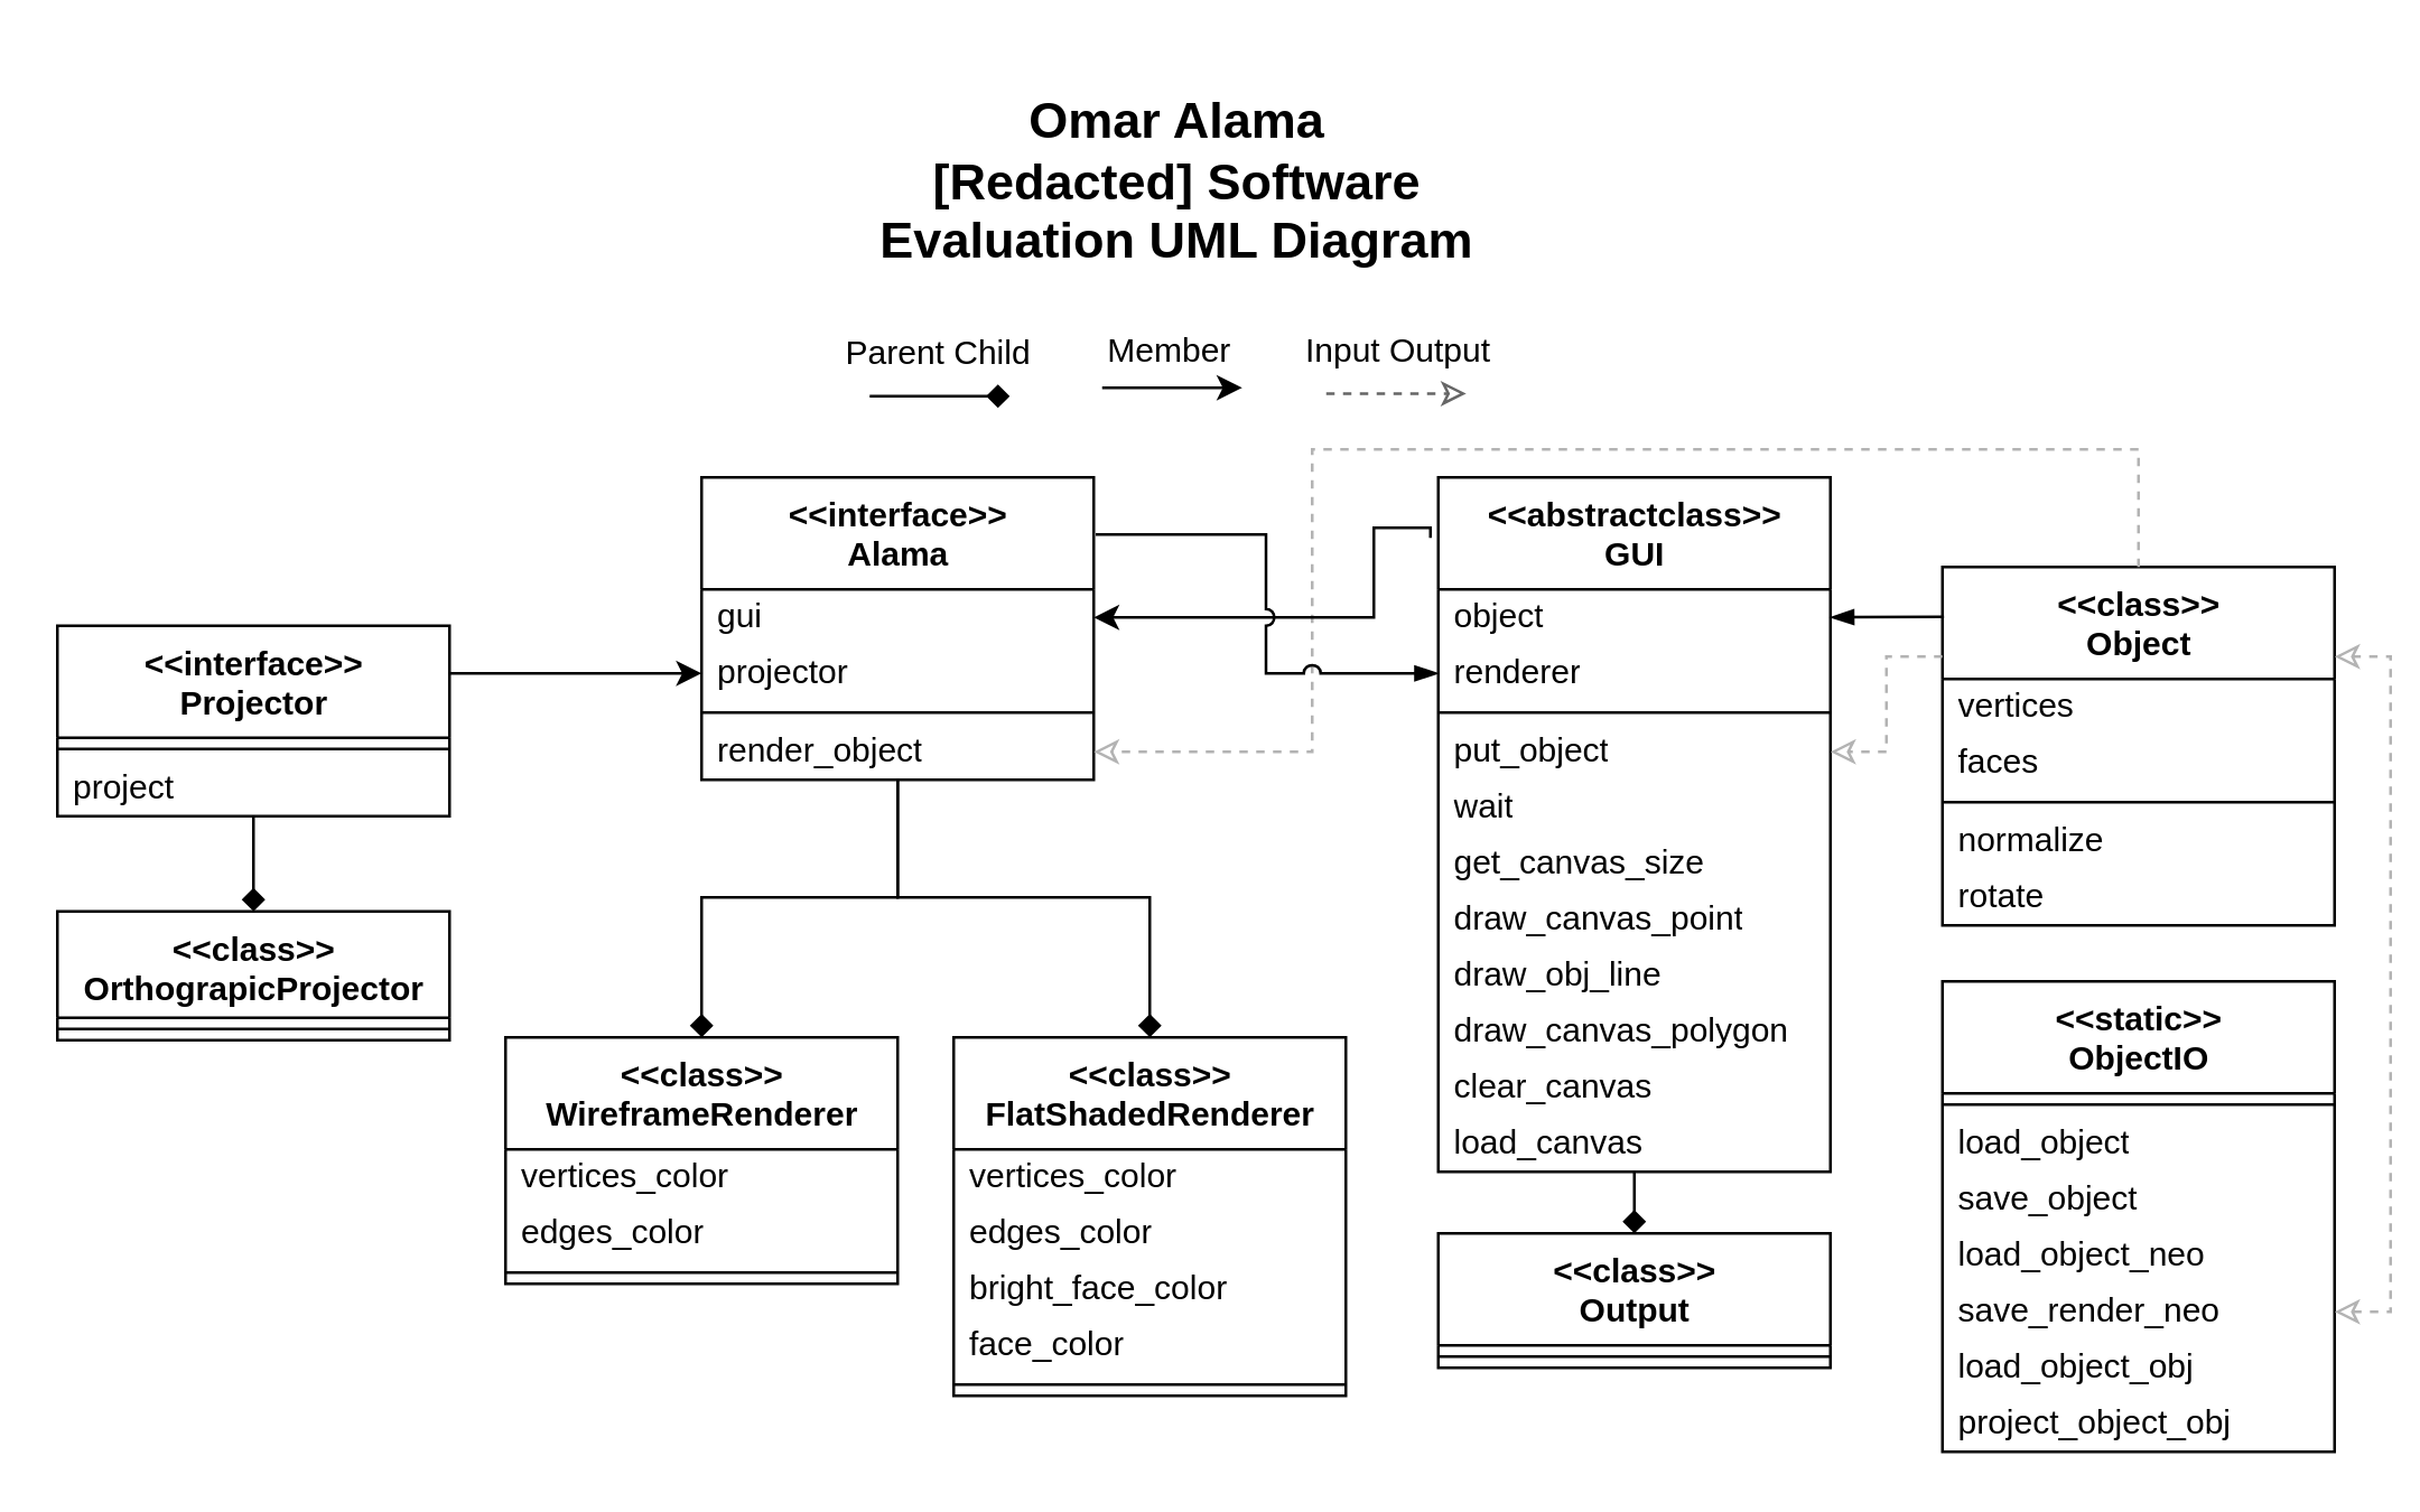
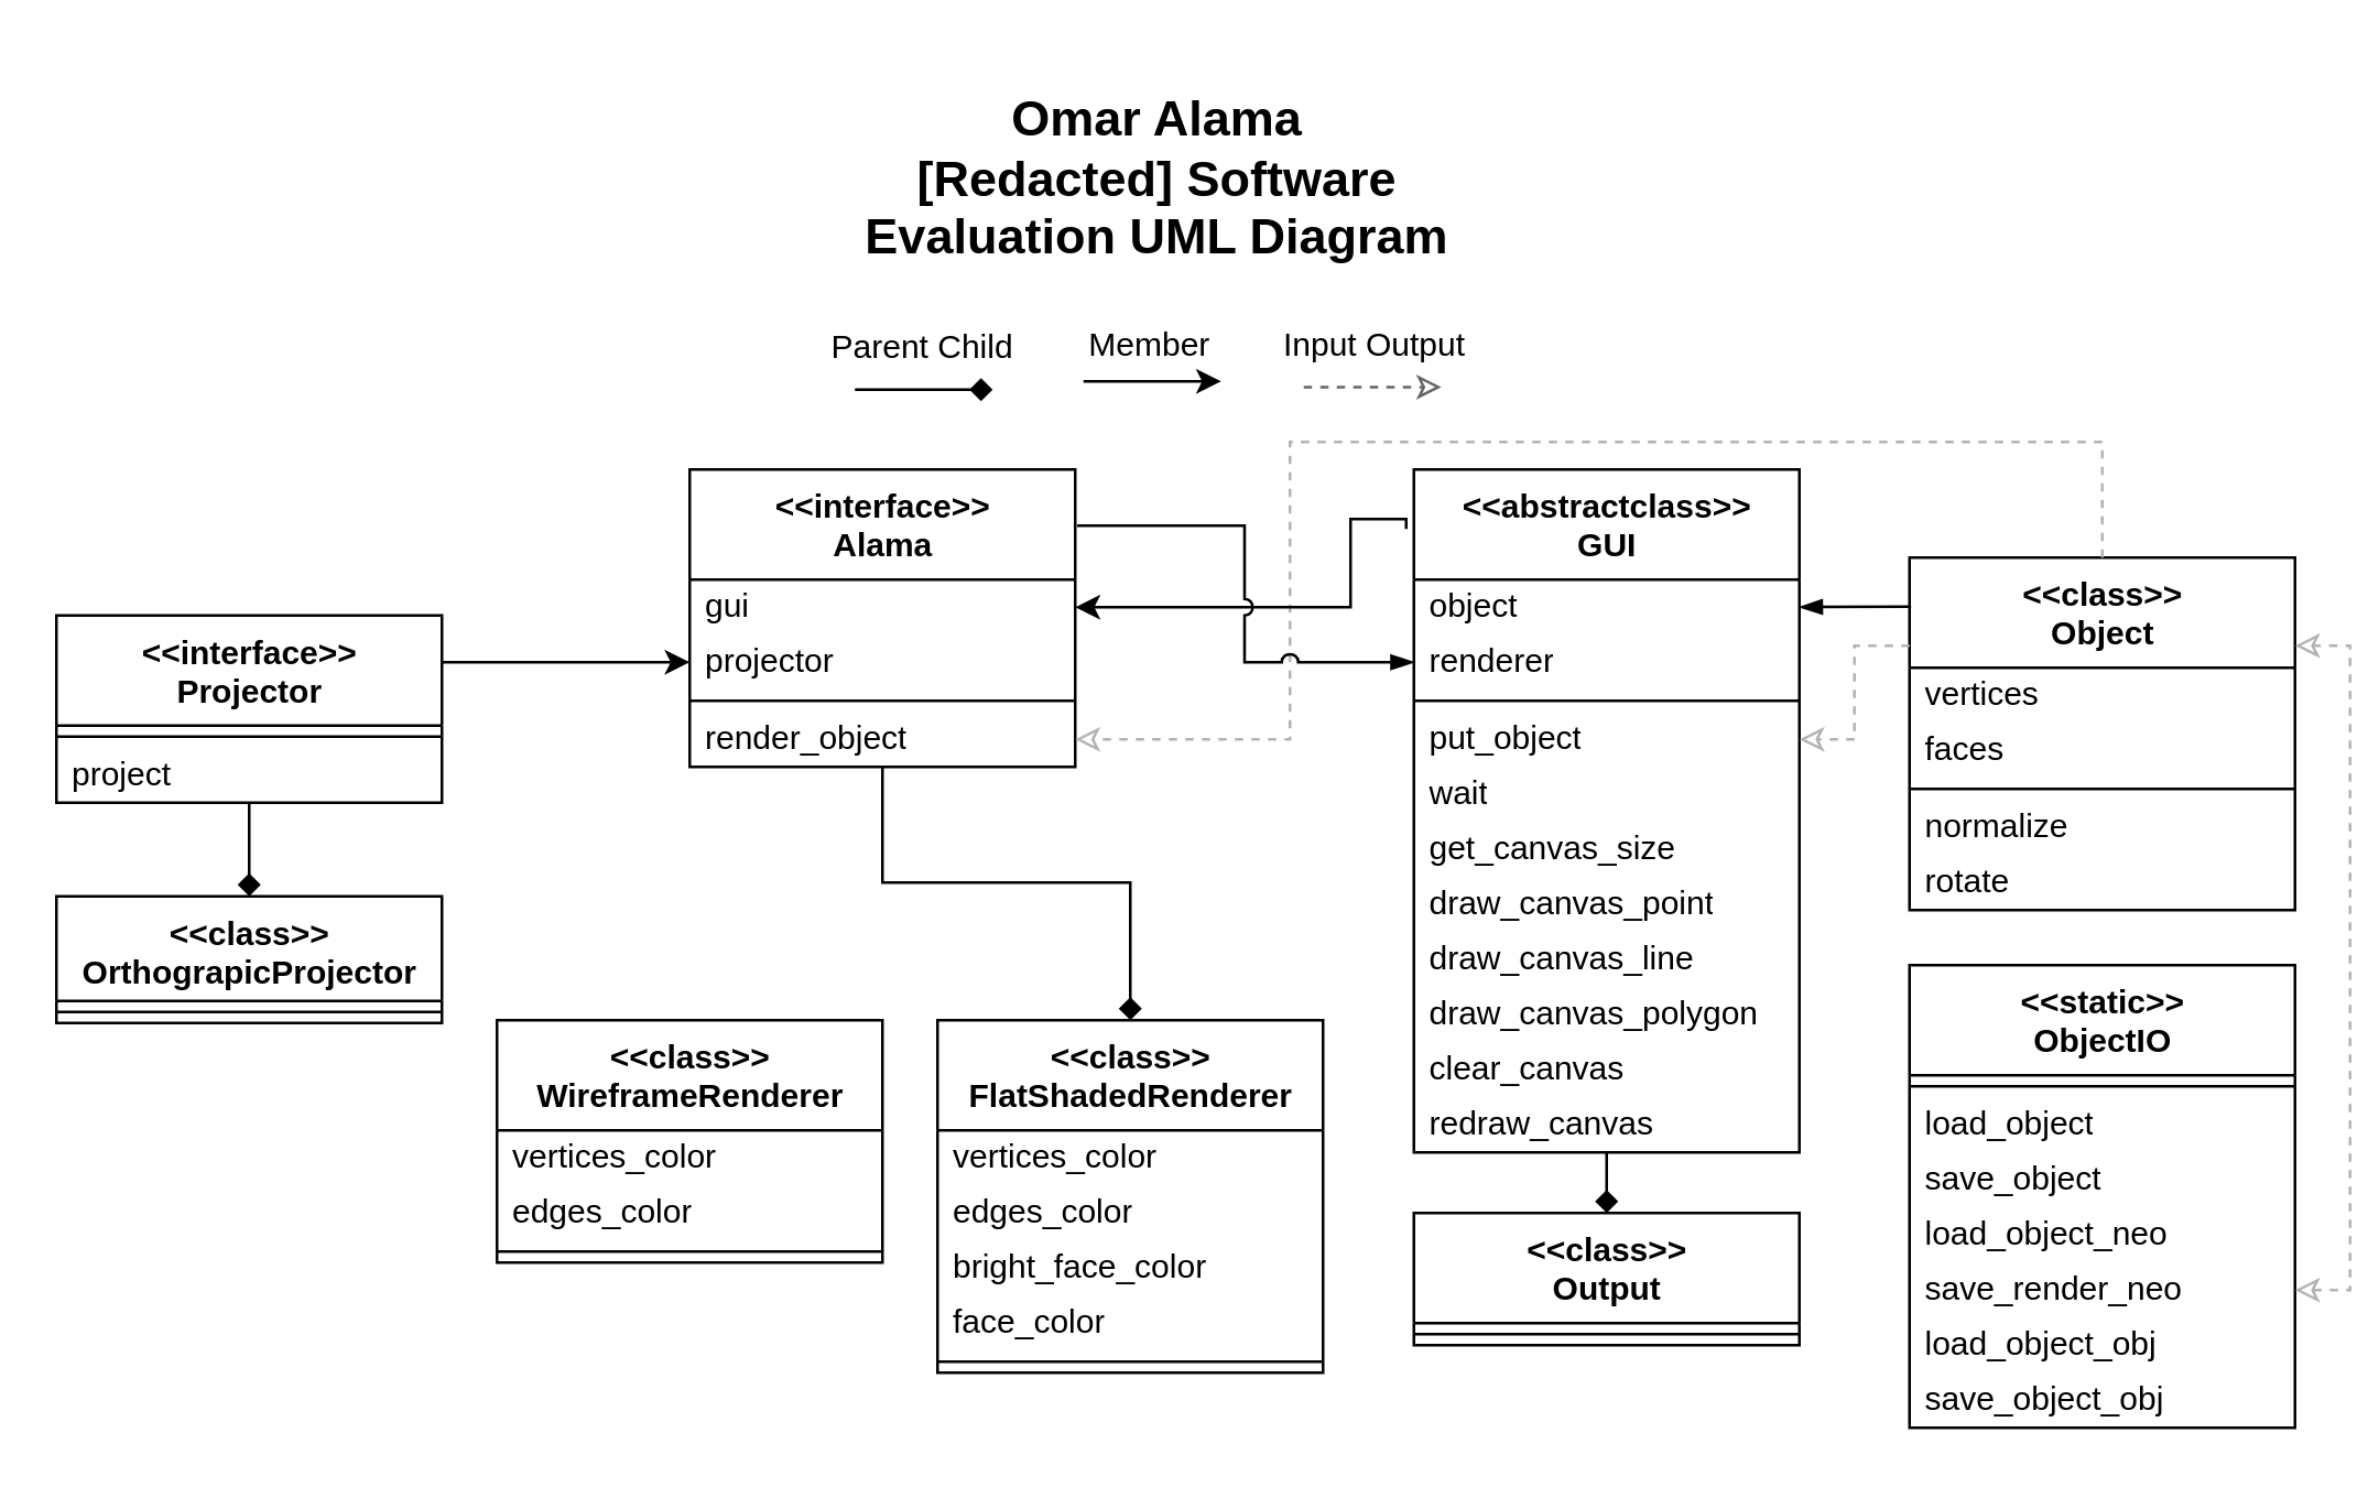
- <mxCell id="60" value="" style="edgeStyle=orthogonalEdgeStyle;rounded=0;orthogonalLoop=1;jettySize=auto;html=1;entryX=0.5;entryY=0;entryDx=0;entryDy=0;endArrow=diamond;endFill=1;" parent="1" source="29" target="34" edge="1"><mxGeometry relative="1" as="geometry"><Array as="points"><mxPoint x="320" y="320" /><mxPoint x="250" y="320" /></Array></mxGeometry></mxCell>
- <mxCell id="25" value="draw_obj_line" style="text;html=1;strokeColor=none;fillColor=none;align=left;verticalAlign=middle;spacingLeft=4;spacingRight=4;overflow=hidden;rotatable=0;points=[[0,0.5],[1,0.5]];portConstraint=eastwest;" parent="17" vertex="1"><mxGeometry y="168" width="140" height="20" as="geometry" /></mxCell>
+ <mxCell id="25" value="draw_canvas_line" style="text;html=1;strokeColor=none;fillColor=none;align=left;verticalAlign=middle;spacingLeft=4;spacingRight=4;overflow=hidden;rotatable=0;points=[[0,0.5],[1,0.5]];portConstraint=eastwest;" parent="17" vertex="1"><mxGeometry y="168" width="140" height="20" as="geometry" /></mxCell>
- <mxCell id="28" value="load_canvas" style="text;html=1;strokeColor=none;fillColor=none;align=left;verticalAlign=middle;spacingLeft=4;spacingRight=4;overflow=hidden;rotatable=0;points=[[0,0.5],[1,0.5]];portConstraint=eastwest;" parent="17" vertex="1"><mxGeometry y="228" width="140" height="20" as="geometry" /></mxCell>
+ <mxCell id="28" value="redraw_canvas" style="text;html=1;strokeColor=none;fillColor=none;align=left;verticalAlign=middle;spacingLeft=4;spacingRight=4;overflow=hidden;rotatable=0;points=[[0,0.5],[1,0.5]];portConstraint=eastwest;" parent="17" vertex="1"><mxGeometry y="228" width="140" height="20" as="geometry" /></mxCell>
- <mxCell id="15" value="project_object_obj" style="text;html=1;strokeColor=none;fillColor=none;align=left;verticalAlign=middle;spacingLeft=4;spacingRight=4;overflow=hidden;rotatable=0;points=[[0,0.5],[1,0.5]];portConstraint=eastwest;" parent="8" vertex="1"><mxGeometry y="148" width="140" height="20" as="geometry" /></mxCell>
+ <mxCell id="15" value="save_object_obj" style="text;html=1;strokeColor=none;fillColor=none;align=left;verticalAlign=middle;spacingLeft=4;spacingRight=4;overflow=hidden;rotatable=0;points=[[0,0.5],[1,0.5]];portConstraint=eastwest;" parent="8" vertex="1"><mxGeometry y="148" width="140" height="20" as="geometry" /></mxCell>
